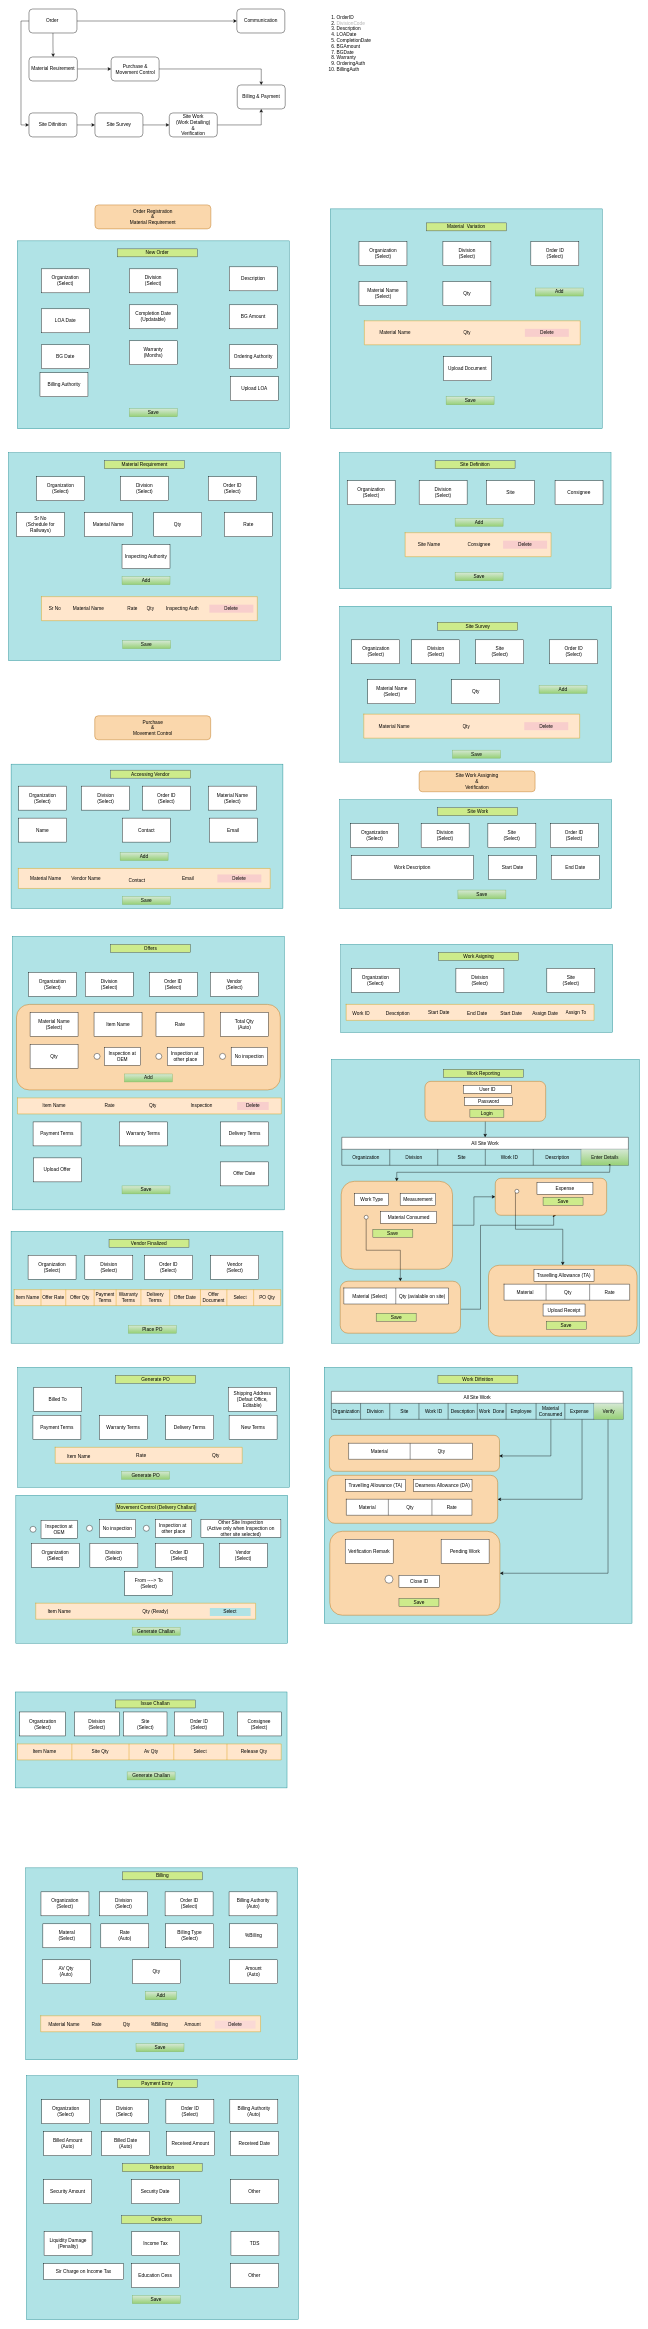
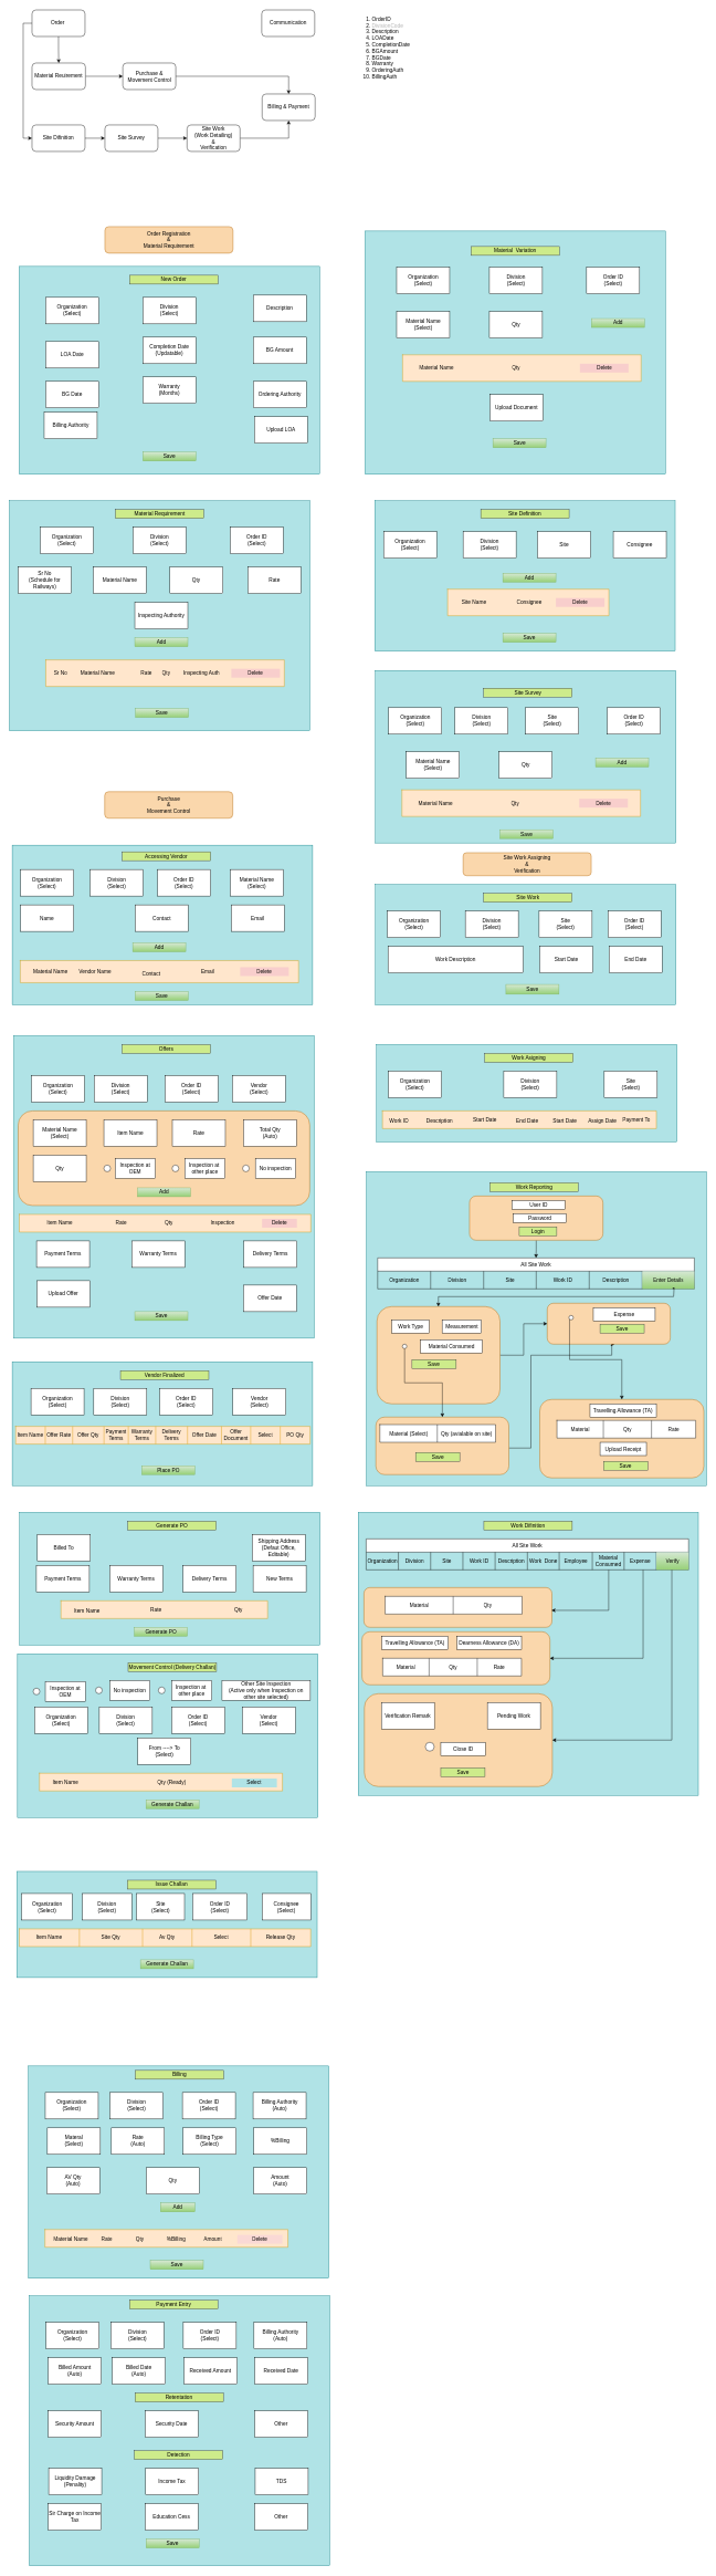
- <mxCell id="4" style="edgeStyle=orthogonalEdgeStyle;rounded=0;orthogonalLoop=1;jettySize=auto;html=1;exitX=1;exitY=0.5;exitDx=0;exitDy=0;entryX=0;entryY=0.5;entryDx=0;entryDy=0;" parent="1" source="5" target="16" edge="1"><mxGeometry relative="1" as="geometry" /></mxCell>
- <mxCell id="216" value="Assign To" style="shape=partialRectangle;html=1;whiteSpace=wrap;connectable=0;fillColor=none;top=0;left=0;bottom=0;right=0;overflow=hidden;fontSize=12;" parent="1" vertex="1"><mxGeometry x="1394.5" y="2520" width="91" height="20" as="geometry"><mxRectangle width="180" height="40" as="alternateBounds" /></mxGeometry></mxCell>
+ <mxCell id="216" value="Payment To" style="shape=partialRectangle;html=1;whiteSpace=wrap;connectable=0;fillColor=none;top=0;left=0;bottom=0;right=0;overflow=hidden;fontSize=12;" parent="1" vertex="1"><mxGeometry x="1394.5" y="2520" width="91" height="20" as="geometry"><mxRectangle width="180" height="40" as="alternateBounds" /></mxGeometry></mxCell>
- <mxCell id="346" value="Sir Charge on Income Tax" style="rounded=0;whiteSpace=wrap;html=1;" parent="1" vertex="1"><mxGeometry x="108.75" y="5660" width="200" height="40" as="geometry" /></mxCell>
+ <mxCell id="346" value="Sir Charge on Income Tax" style="rounded=0;whiteSpace=wrap;html=1;" parent="1" vertex="1"><mxGeometry x="108.75" y="5660" width="120" height="60" as="geometry" /></mxCell>
